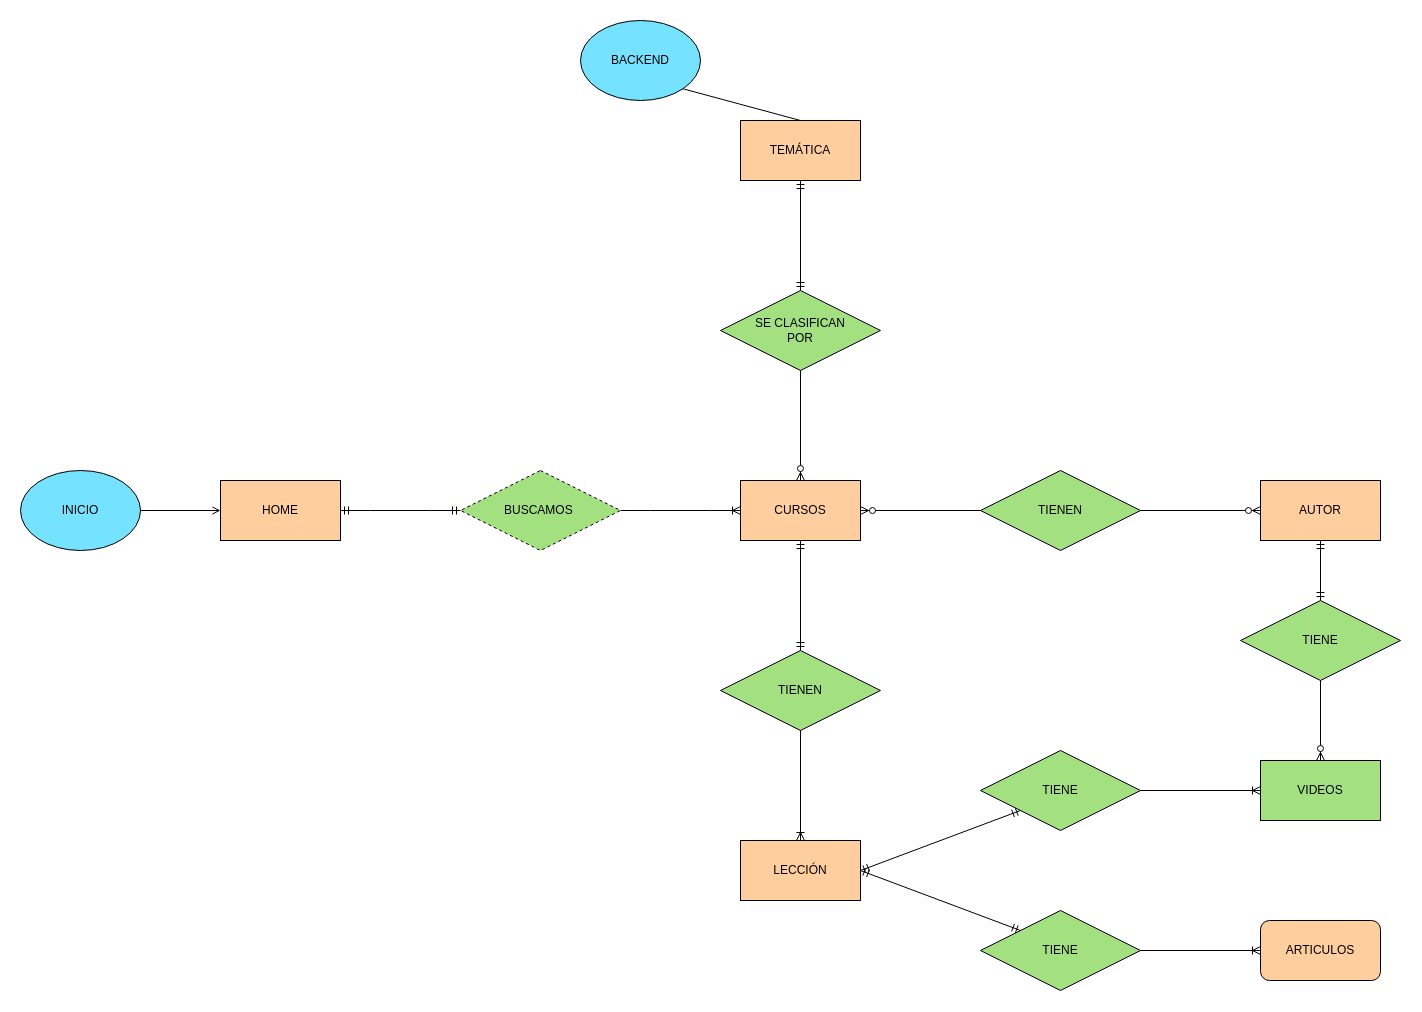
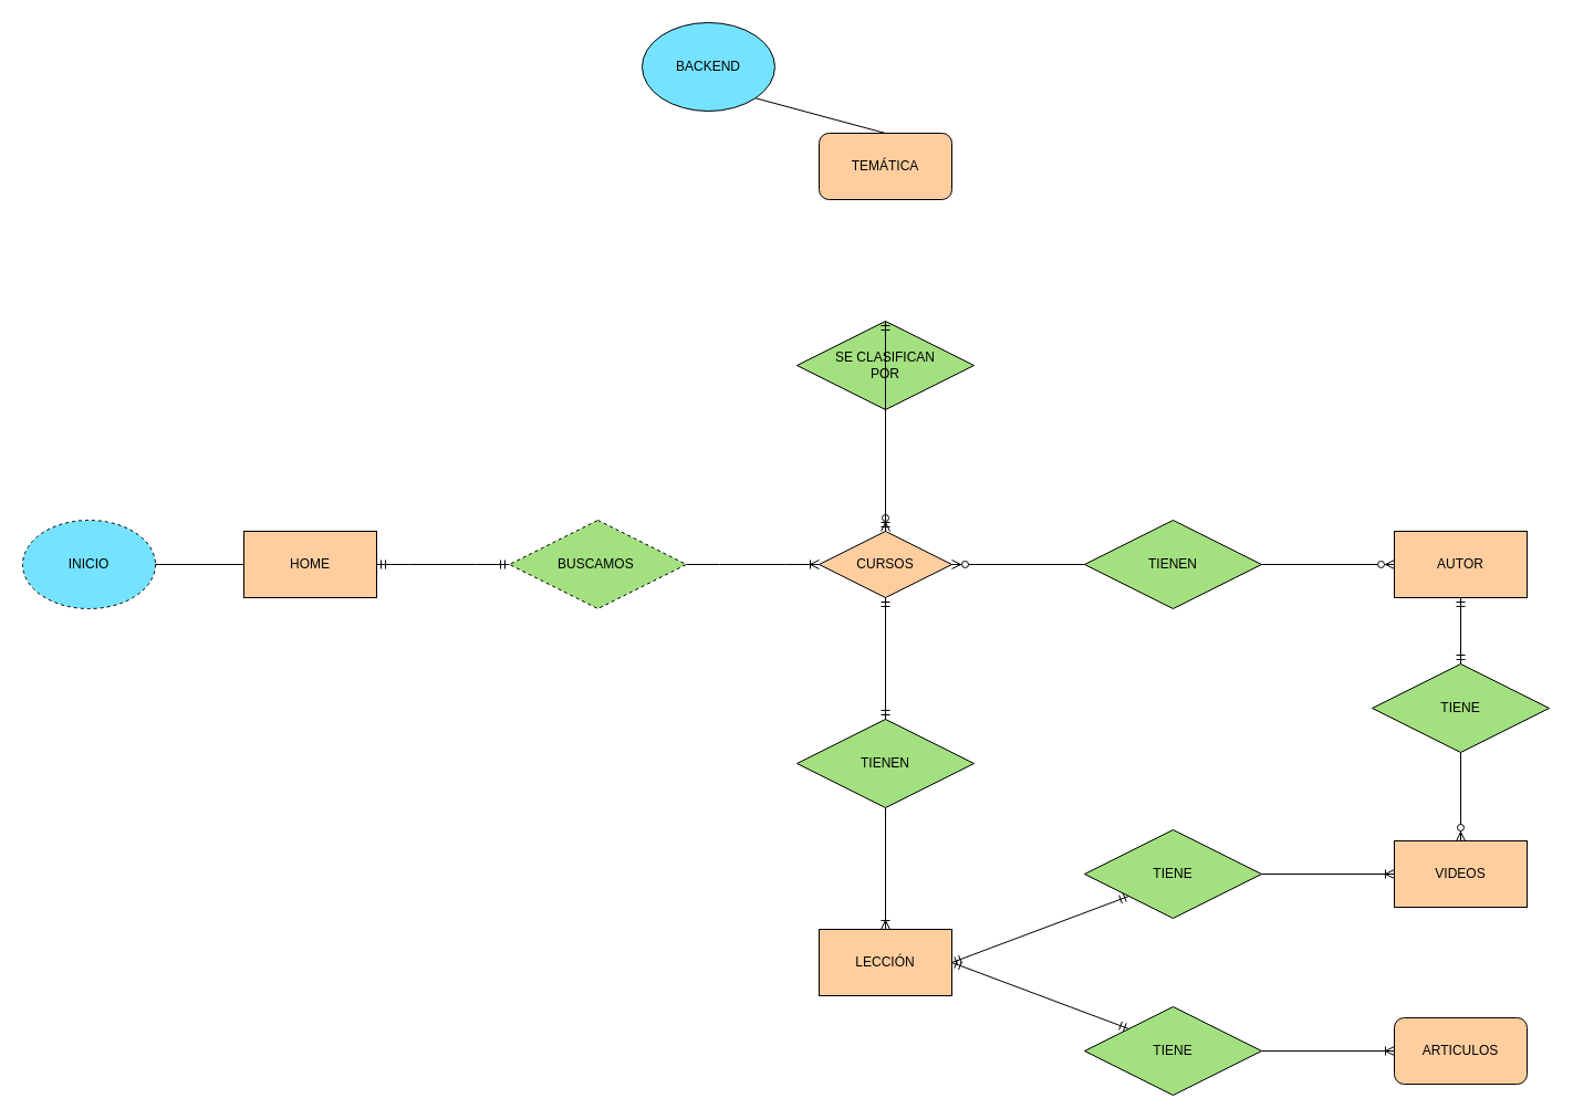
- <mxCell id="28" value="TEMÁTICA" style="rounded=0;whiteSpace=wrap;html=1;fillColor=#FFCE9F;" vertex="1" parent="1"><mxGeometry x="740" y="120" width="120" height="60" as="geometry" /></mxCell>
+ <mxCell id="28" value="TEMÁTICA" style="whiteSpace=wrap;html=1;fillColor=#FFCE9F;rounded=1;" vertex="1" parent="1"><mxGeometry x="740" y="120" width="120" height="60" as="geometry" /></mxCell>
- <mxCell id="31" value="" style="fontSize=12;html=1;endArrow=ERmandOne;startArrow=ERmandOne;rounded=0;exitX=0.5;exitY=0;exitDx=0;exitDy=0;entryX=0.5;entryY=1;entryDx=0;entryDy=0;" edge="1" parent="1" source="27" target="28"><mxGeometry width="100" height="100" relative="1" as="geometry"><mxPoint x="40" y="-190" as="sourcePoint" /><mxPoint x="100" y="-190" as="targetPoint" /></mxGeometry></mxCell>
+ <mxCell id="31" value="" style="fontSize=12;html=1;endArrow=ERmandOne;startArrow=ERmandOne;rounded=0;exitX=0.5;exitY=0;exitDx=0;exitDy=0;" edge="1" parent="1" source="27" target="5"><mxGeometry width="100" height="100" relative="1" as="geometry"><mxPoint x="40" y="-190" as="sourcePoint" /><mxPoint x="100" y="-190" as="targetPoint" /></mxGeometry></mxCell>
- <mxCell id="2" value="INICIO" style="ellipse;whiteSpace=wrap;html=1;fillColor=#75E3FF;" vertex="1" parent="1"><mxGeometry x="20" y="470" width="120" height="80" as="geometry" /></mxCell>
+ <mxCell id="2" value="INICIO" style="ellipse;whiteSpace=wrap;html=1;fillColor=#75E3FF;dashed=1;" vertex="1" parent="1"><mxGeometry x="20" y="470" width="120" height="80" as="geometry" /></mxCell>
- <mxCell id="8" value="" style="endArrow=open;html=1;rounded=0;exitX=1;exitY=0.5;exitDx=0;exitDy=0;entryX=0;entryY=0.5;entryDx=0;entryDy=0;" edge="1" parent="1" source="2" target="14"><mxGeometry relative="1" as="geometry"><mxPoint x="860" y="540" as="sourcePoint" /><mxPoint x="180" y="510" as="targetPoint" /></mxGeometry></mxCell>
+ <mxCell id="8" value="" style="endArrow=none;html=1;rounded=0;exitX=1;exitY=0.5;exitDx=0;exitDy=0;entryX=0;entryY=0.5;entryDx=0;entryDy=0;" edge="1" parent="1" source="2" target="14"><mxGeometry relative="1" as="geometry"><mxPoint x="860" y="540" as="sourcePoint" /><mxPoint x="180" y="510" as="targetPoint" /></mxGeometry></mxCell>
- <mxCell id="5" value="CURSOS" style="rounded=0;whiteSpace=wrap;html=1;fillColor=#FFCE9F;" vertex="1" parent="1"><mxGeometry x="740" y="480" width="120" height="60" as="geometry" /></mxCell>
+ <mxCell id="5" value="CURSOS" style="rhombus;whiteSpace=wrap;html=1;fillColor=#FFCE9F;" vertex="1" parent="1"><mxGeometry x="740" y="480" width="120" height="60" as="geometry" /></mxCell>
- <mxCell id="9" value="VIDEOS" style="rounded=0;whiteSpace=wrap;html=1;fillColor=#a3e080;" vertex="1" parent="1"><mxGeometry x="1260" y="760" width="120" height="60" as="geometry" /></mxCell>
+ <mxCell id="9" value="VIDEOS" style="rounded=0;whiteSpace=wrap;html=1;fillColor=#FFCE9F;" vertex="1" parent="1"><mxGeometry x="1260" y="760" width="120" height="60" as="geometry" /></mxCell>
